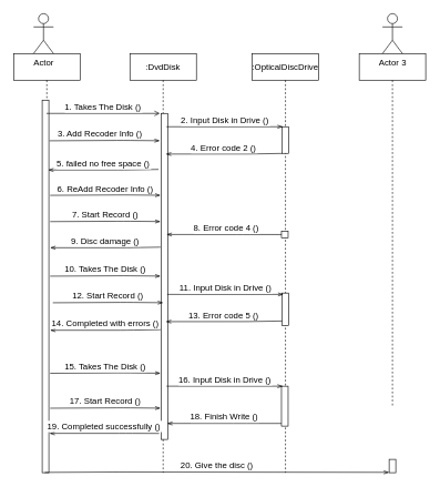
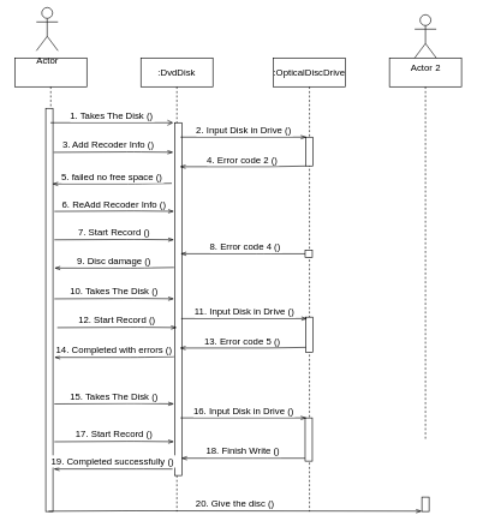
- <mxCell id="6" value="Actor" style="shape=umlActor;verticalLabelPosition=bottom;verticalAlign=top;html=1;outlineConnect=0;fontSize=13;" parent="1" vertex="1"><mxGeometry x="50" y="20" width="30" height="60" as="geometry" /></mxCell>
+ <mxCell id="6" value="Actor" style="shape=umlActor;verticalLabelPosition=bottom;verticalAlign=top;html=1;outlineConnect=0;fontSize=13;" parent="1" vertex="1"><mxGeometry x="50" y="10" width="30" height="60" as="geometry" /></mxCell>
- <mxCell id="13" value="Actor 3" style="shape=umlActor;verticalLabelPosition=bottom;verticalAlign=top;html=1;outlineConnect=0;fontSize=13;" parent="1" vertex="1"><mxGeometry x="575" y="20" width="30" height="60" as="geometry" /></mxCell>
+ <mxCell id="13" value="Actor 2" style="shape=umlActor;verticalLabelPosition=bottom;verticalAlign=top;html=1;outlineConnect=0;fontSize=13;" parent="1" vertex="1"><mxGeometry x="575" y="20" width="30" height="60" as="geometry" /></mxCell>
